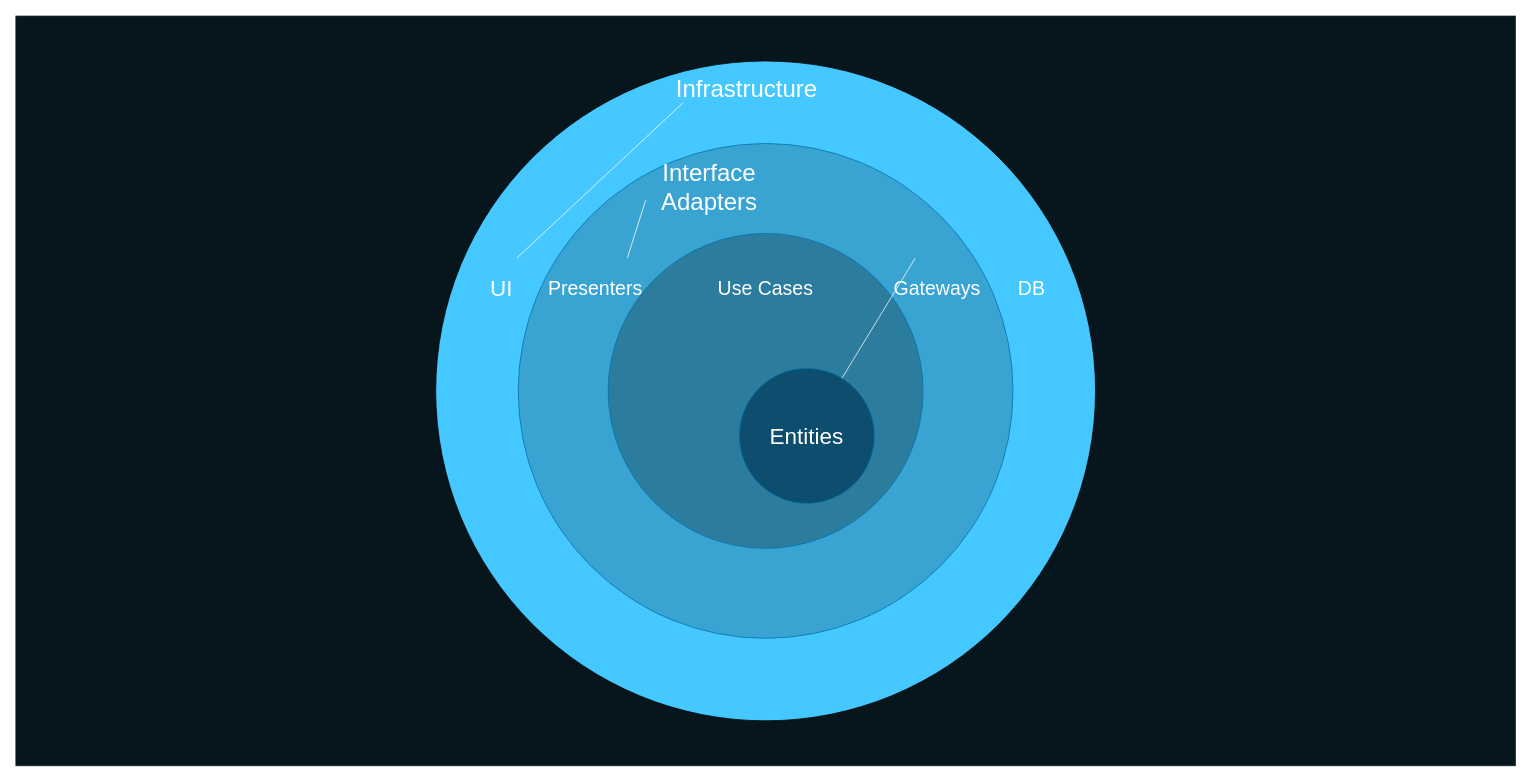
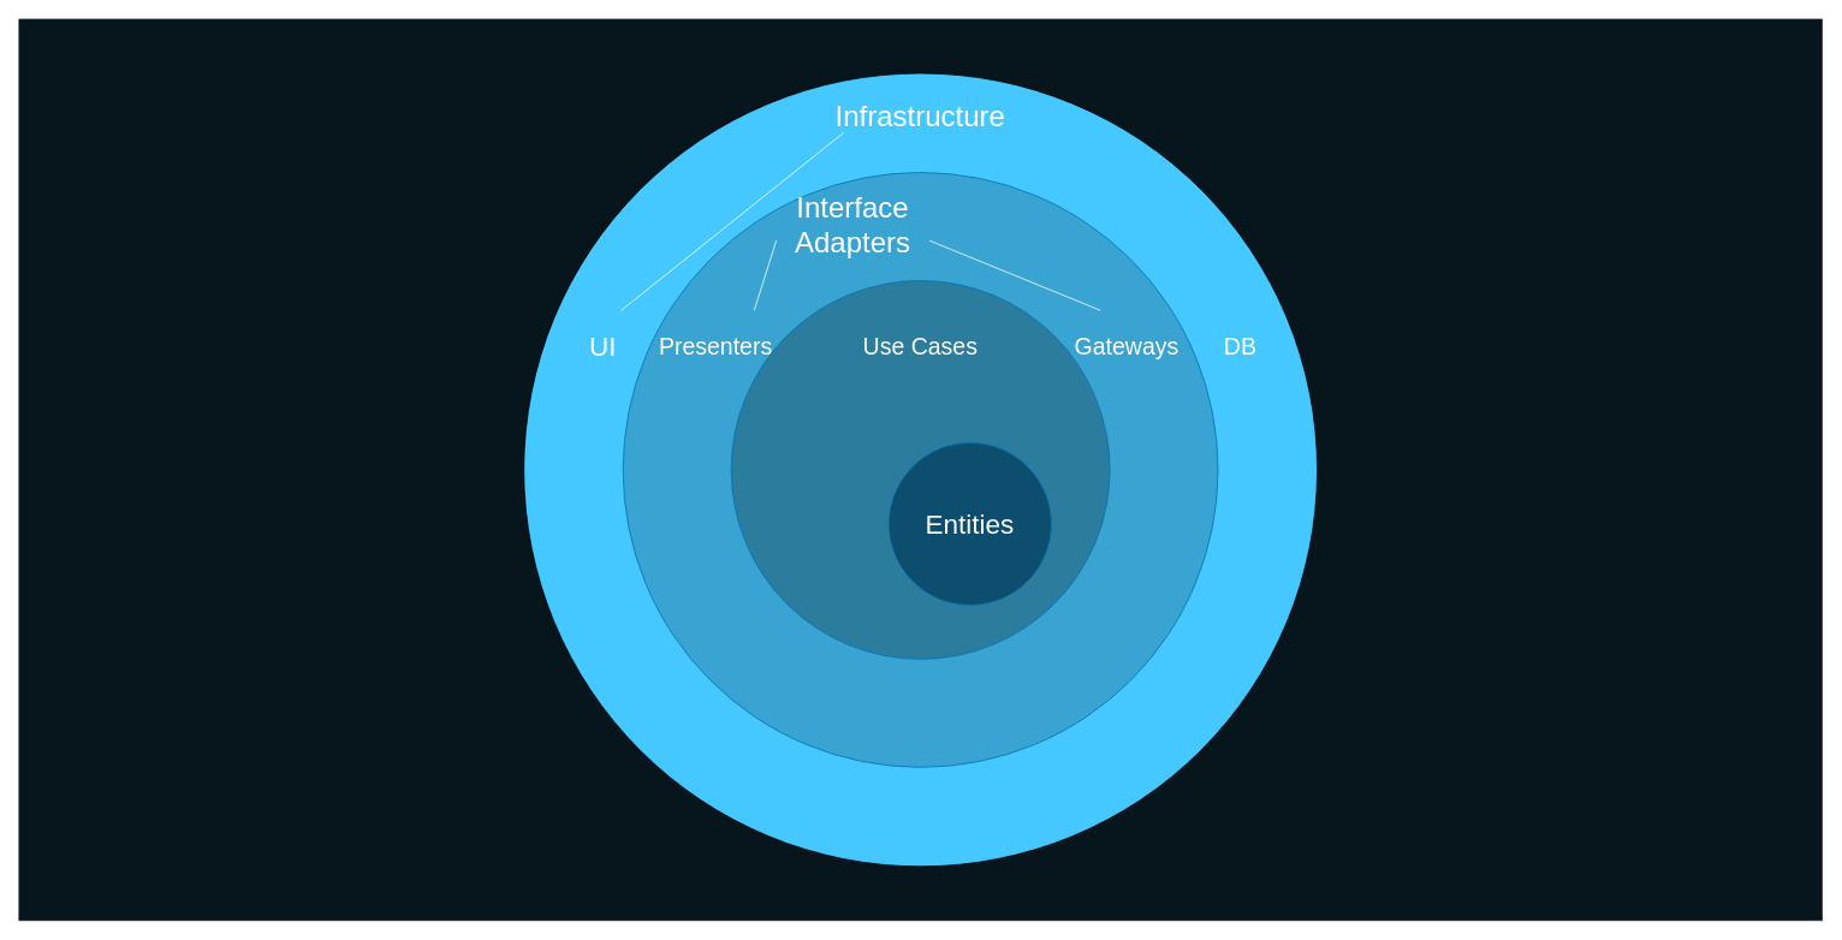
- <mxCell id="13" value="Infrastructure" style="text;html=1;strokeColor=none;fillColor=none;align=center;verticalAlign=middle;whiteSpace=wrap;rounded=0;fontSize=32;fontStyle=0;fontColor=#FFFFFF;" parent="1" vertex="1"><mxGeometry x="910" y="84" width="170" height="70" as="geometry" /></mxCell>
+ <mxCell id="13" value="Infrastructure" style="text;html=1;strokeColor=none;fillColor=none;align=center;verticalAlign=middle;whiteSpace=wrap;rounded=0;fontSize=32;fontStyle=0;fontColor=#FFFFFF;" parent="1" vertex="1"><mxGeometry x="935" y="94" width="170" height="70" as="geometry" /></mxCell>
- <mxCell id="15" value="" style="endArrow=none;html=1;labelBackgroundColor=none;strokeColor=#FFFFFF;strokeWidth=1;fontSize=32;fontColor=#FFFFFF;exitX=0.25;exitY=0;exitDx=0;exitDy=0;" parent="1" source="9" target="6" edge="1"><mxGeometry width="50" height="50" relative="1" as="geometry"><mxPoint x="845.5" y="353.88" as="sourcePoint" /><mxPoint x="945" y="276.5" as="targetPoint" /></mxGeometry></mxCell>
+ <mxCell id="15" value="" style="endArrow=none;html=1;labelBackgroundColor=none;strokeColor=#FFFFFF;strokeWidth=1;fontSize=32;fontColor=#FFFFFF;entryX=1;entryY=0.75;entryDx=0;entryDy=0;exitX=0.25;exitY=0;exitDx=0;exitDy=0;" parent="1" source="9" target="12" edge="1"><mxGeometry width="50" height="50" relative="1" as="geometry"><mxPoint x="845.5" y="353.88" as="sourcePoint" /><mxPoint x="945" y="276.5" as="targetPoint" /></mxGeometry></mxCell>
